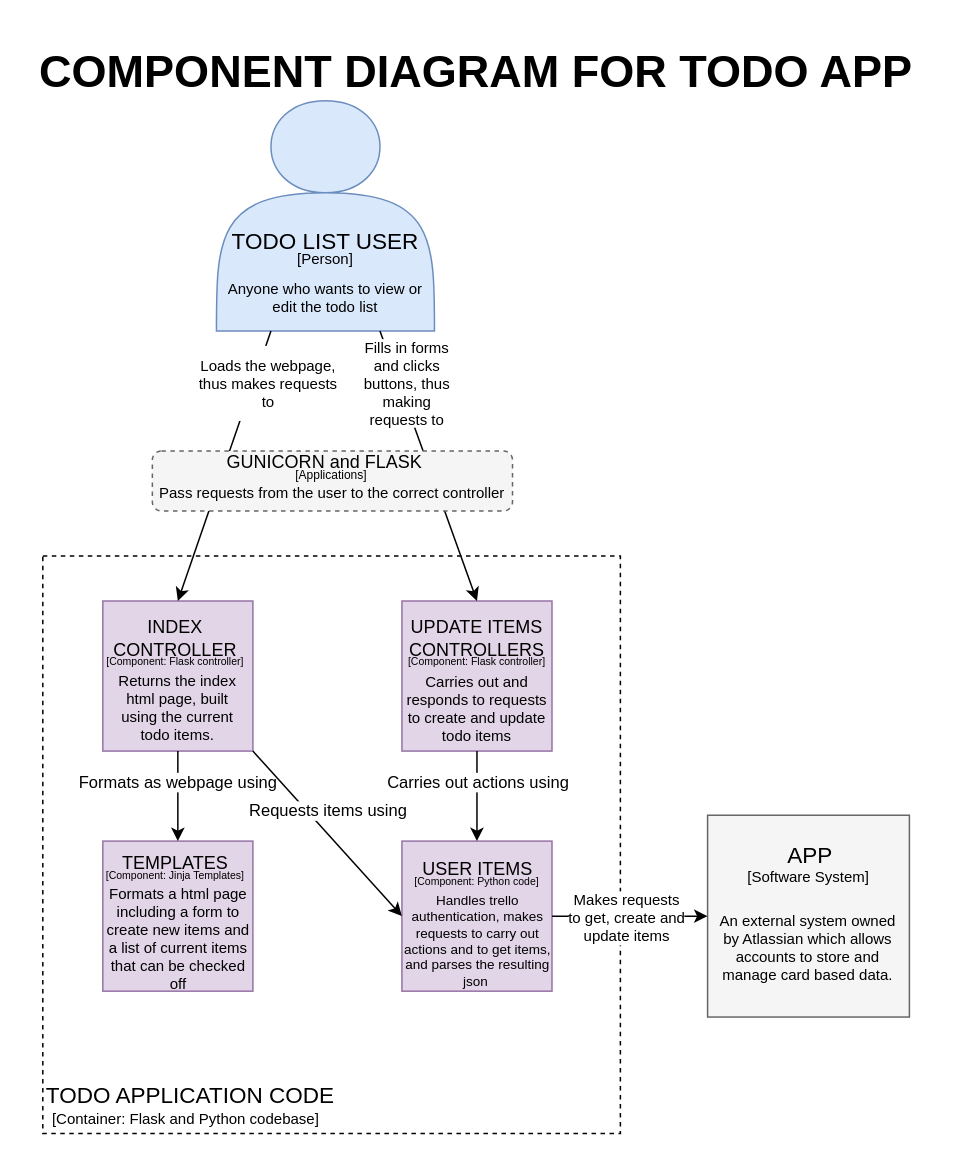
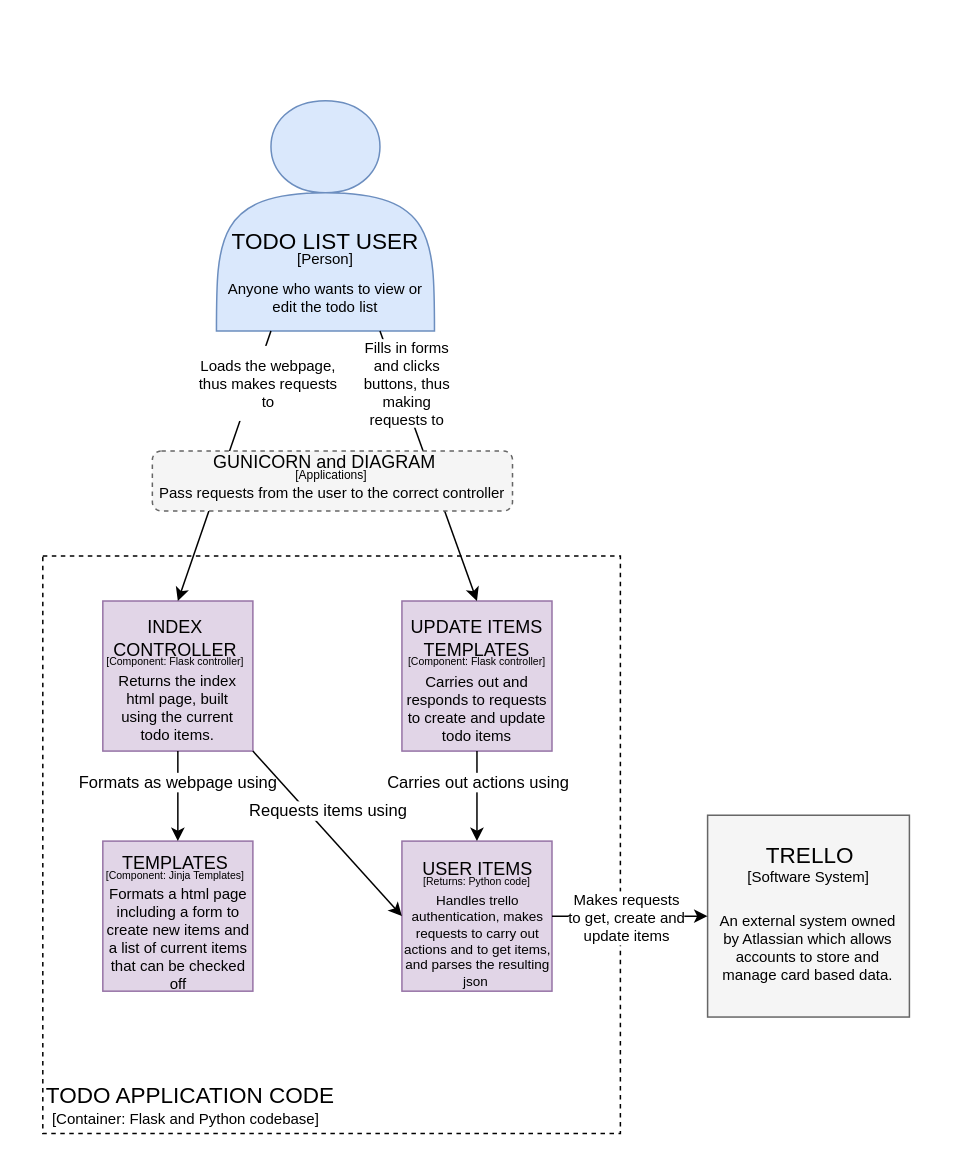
- <mxCell id="2" value="&lt;h1&gt;COMPONENT DIAGRAM FOR TODO APP&lt;/h1&gt;" style="text;html=1;strokeColor=none;fillColor=none;spacing=5;spacingTop=-20;whiteSpace=wrap;overflow=hidden;rounded=0;fontSize=15;" parent="1" vertex="1"><mxGeometry x="20.99" y="20" width="600" height="46.59" as="geometry" /></mxCell>
- <mxCell id="35" value="GUNICORN and FLASK" style="text;html=1;strokeColor=none;fillColor=none;align=center;verticalAlign=middle;whiteSpace=wrap;rounded=0;" parent="1" vertex="1"><mxGeometry x="91" y="303" width="250" height="10" as="geometry" /></mxCell>
+ <mxCell id="35" value="GUNICORN and DIAGRAM" style="text;html=1;strokeColor=none;fillColor=none;align=center;verticalAlign=middle;whiteSpace=wrap;rounded=0;" parent="1" vertex="1"><mxGeometry x="91" y="303" width="250" height="10" as="geometry" /></mxCell>
- <mxCell id="19" value="UPDATE ITEMS CONTROLLERS" style="text;html=1;strokeColor=none;fillColor=none;align=center;verticalAlign=middle;whiteSpace=wrap;rounded=0;" parent="1" vertex="1"><mxGeometry x="253.63" y="410" width="127.36" height="30" as="geometry" /></mxCell>
+ <mxCell id="19" value="UPDATE ITEMS TEMPLATES" style="text;html=1;strokeColor=none;fillColor=none;align=center;verticalAlign=middle;whiteSpace=wrap;rounded=0;" parent="1" vertex="1"><mxGeometry x="253.63" y="410" width="127.36" height="30" as="geometry" /></mxCell>
- <mxCell id="11" value="&lt;font style=&quot;font-size: 15px&quot;&gt;APP&lt;/font&gt;" style="text;html=1;align=center;verticalAlign=middle;resizable=0;points=[];autosize=1;strokeColor=none;fillColor=none;fontSize=10;" parent="1" vertex="1"><mxGeometry x="503.709" y="558.578" width="70" height="20" as="geometry" /></mxCell>
+ <mxCell id="11" value="&lt;font style=&quot;font-size: 15px&quot;&gt;TRELLO&lt;/font&gt;" style="text;html=1;align=center;verticalAlign=middle;resizable=0;points=[];autosize=1;strokeColor=none;fillColor=none;fontSize=10;" parent="1" vertex="1"><mxGeometry x="503.709" y="558.578" width="70" height="20" as="geometry" /></mxCell>
- <mxCell id="43" value="[Component: Python code]" style="text;html=1;strokeColor=none;fillColor=none;align=center;verticalAlign=middle;whiteSpace=wrap;rounded=0;dashed=1;fontSize=7;" parent="1" vertex="1"><mxGeometry x="263.8" y="586" width="107.02" height="4" as="geometry" /></mxCell>
+ <mxCell id="43" value="[Returns: Python code]" style="text;html=1;strokeColor=none;fillColor=none;align=center;verticalAlign=middle;whiteSpace=wrap;rounded=0;dashed=1;fontSize=7;" parent="1" vertex="1"><mxGeometry x="263.8" y="586" width="107.02" height="4" as="geometry" /></mxCell>
